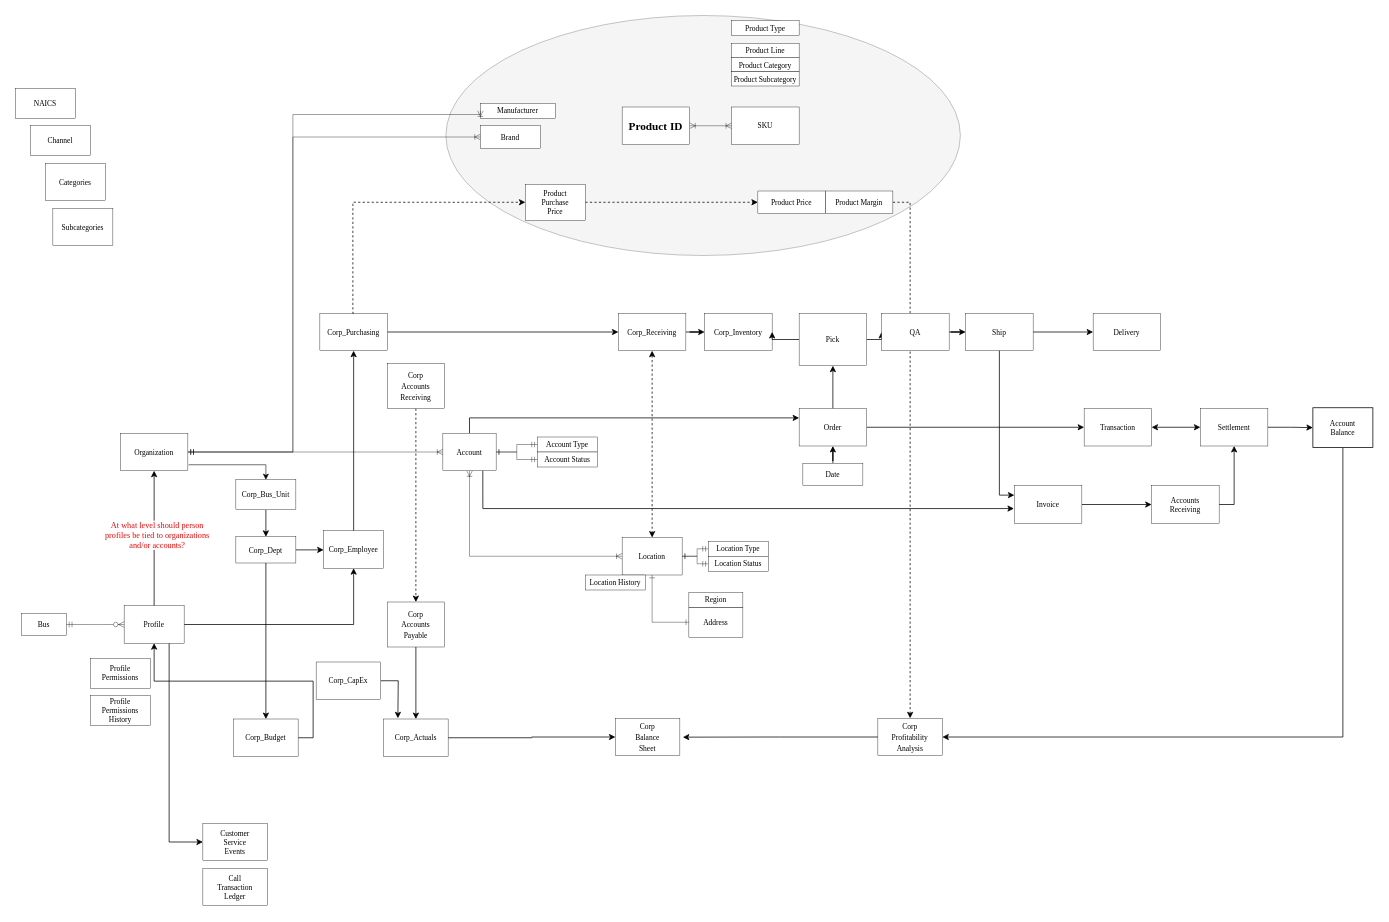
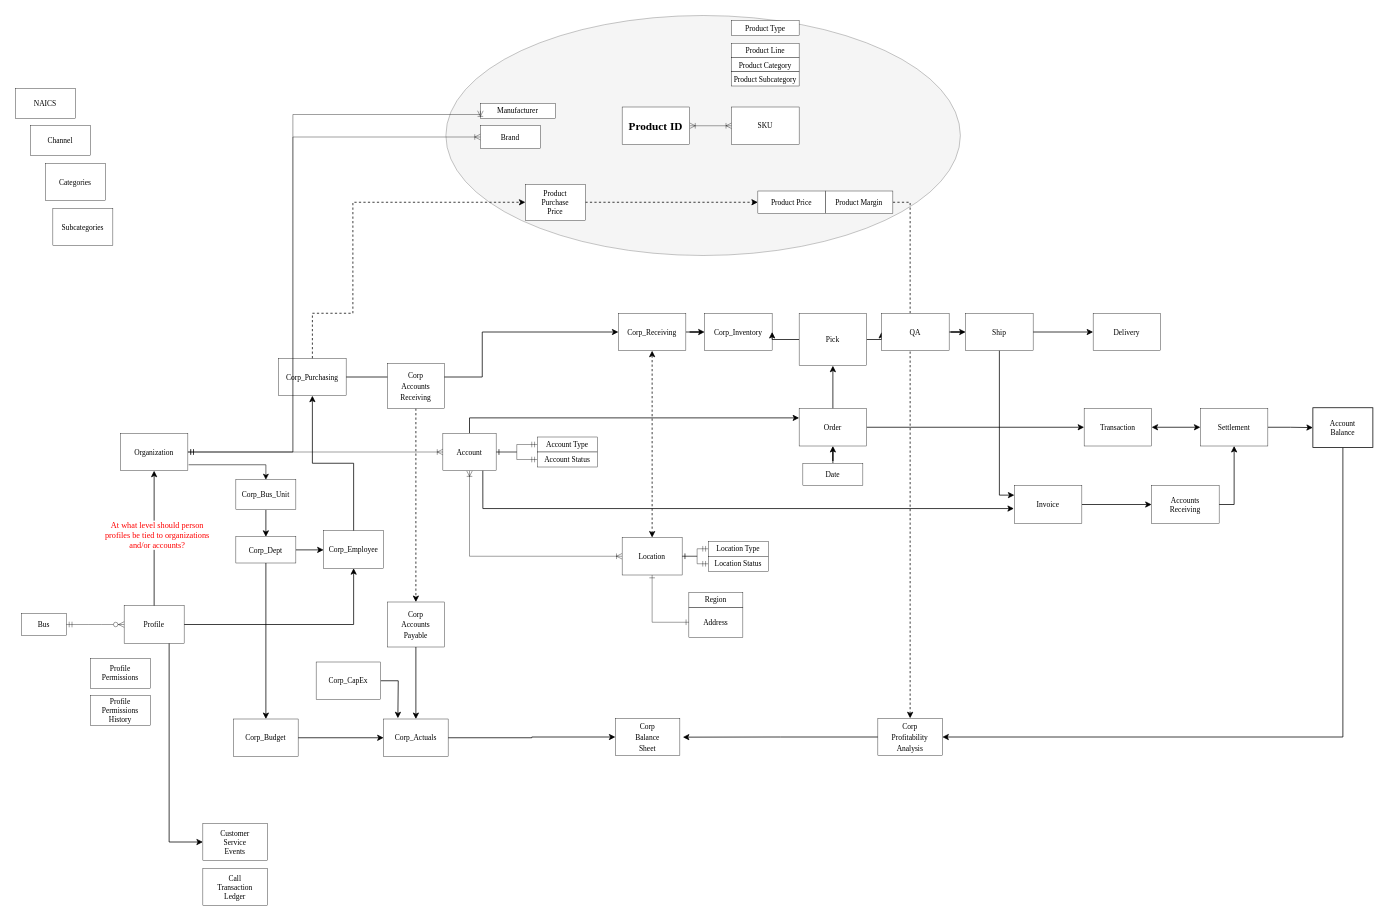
- <mxCell id="36" value="Corp_Purchasing" style="rounded=0;whiteSpace=wrap;html=1;strokeWidth=0.5;fontStyle=0;fontSize=10;fontFamily=Times New Roman;" vertex="1" parent="1"><mxGeometry x="426" y="417" width="90" height="50" as="geometry" /></mxCell>
+ <mxCell id="36" value="Corp_Purchasing" style="rounded=0;whiteSpace=wrap;html=1;strokeWidth=0.5;fontStyle=0;fontSize=10;fontFamily=Times New Roman;" vertex="1" parent="1"><mxGeometry x="371" y="477" width="90" height="50" as="geometry" /></mxCell>
- <mxCell id="63" value="Location History" style="rounded=0;whiteSpace=wrap;html=1;strokeWidth=0.5;fontStyle=0;fontSize=10;fontFamily=Times New Roman;" vertex="1" parent="1"><mxGeometry x="780" y="766" width="80" height="20" as="geometry" /></mxCell>
- <mxCell id="82" style="edgeStyle=orthogonalEdgeStyle;rounded=0;orthogonalLoop=1;jettySize=auto;html=1;exitX=1;exitY=0.5;exitDx=0;exitDy=0;" edge="1" parent="1" source="83" target="13"><mxGeometry relative="1" as="geometry" /></mxCell>
+ <mxCell id="82" style="edgeStyle=orthogonalEdgeStyle;rounded=0;orthogonalLoop=1;jettySize=auto;html=1;exitX=1;exitY=0.5;exitDx=0;exitDy=0;entryX=0;entryY=0.5;entryDx=0;entryDy=0;" edge="1" parent="1" source="83" target="85"><mxGeometry relative="1" as="geometry" /></mxCell>
